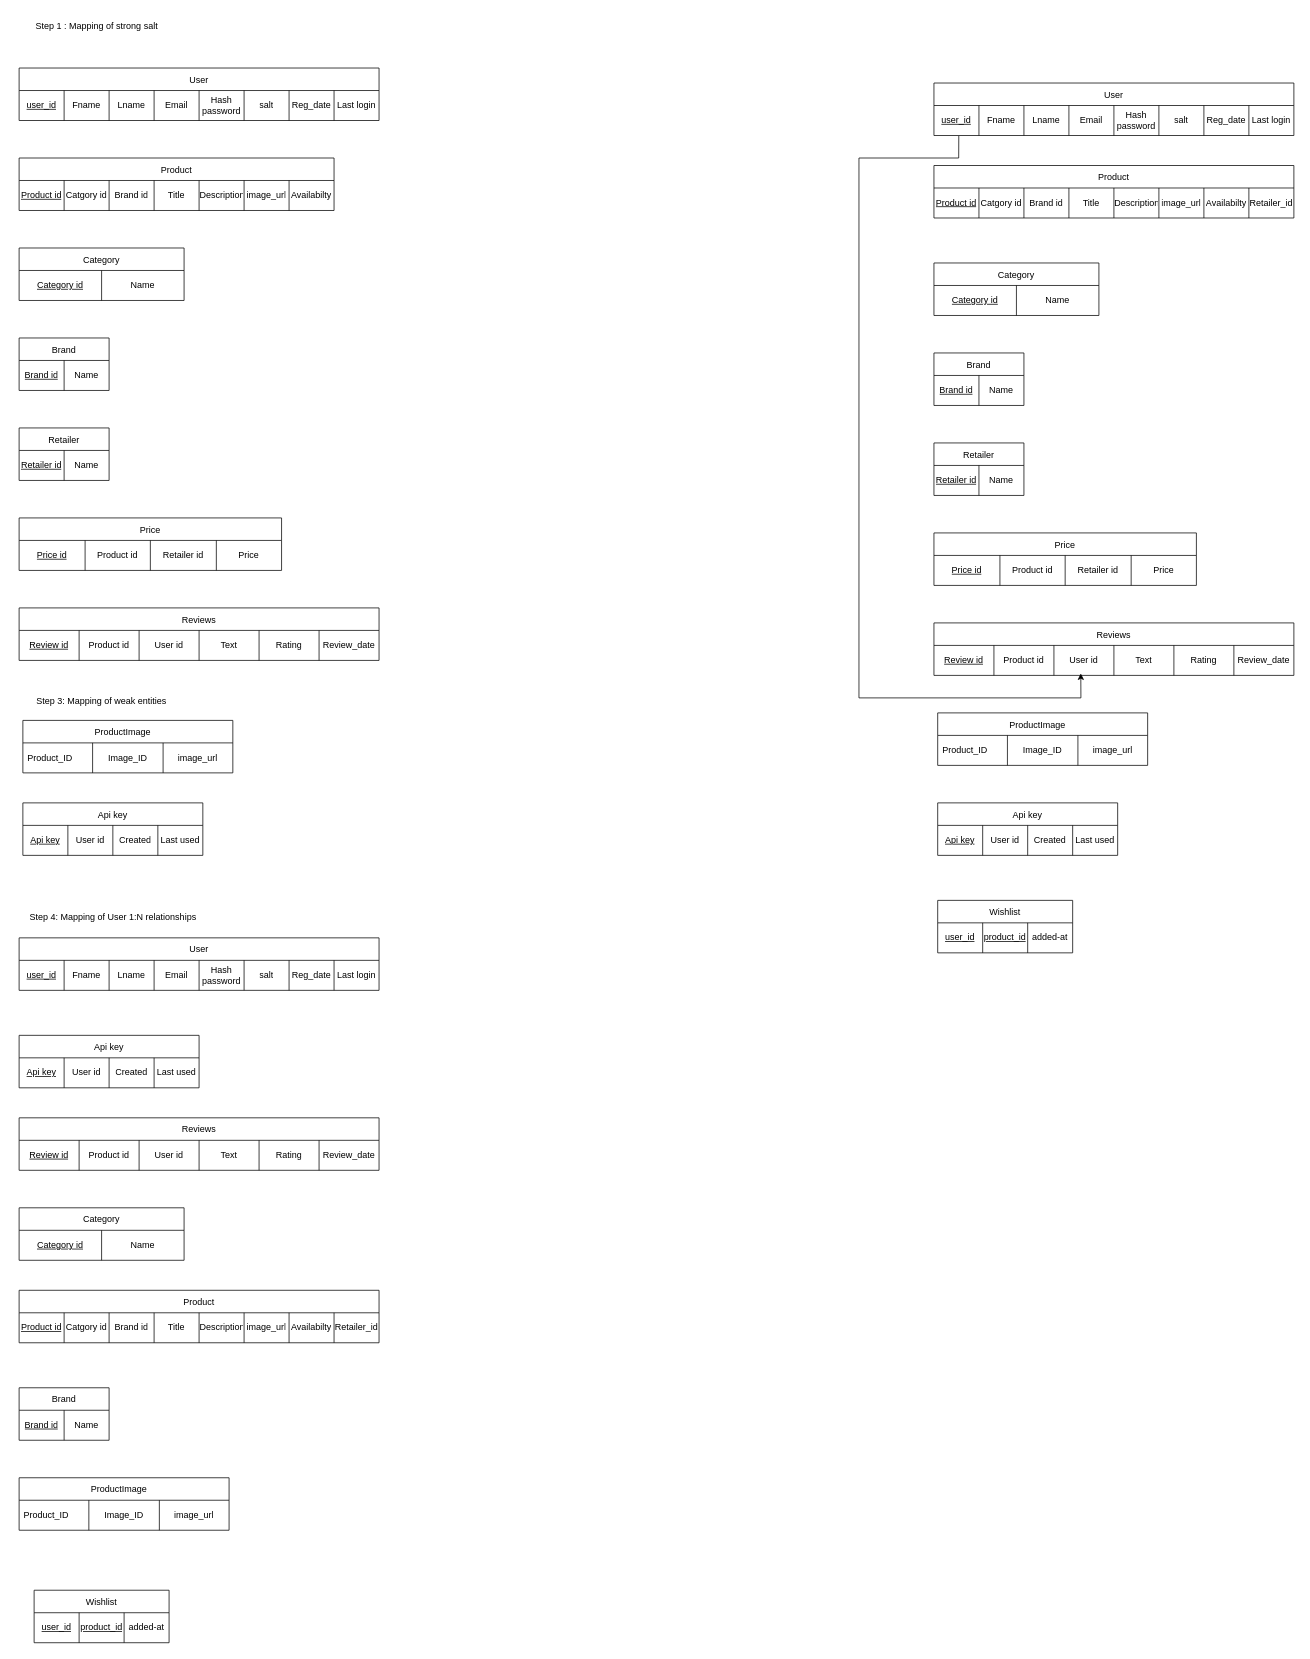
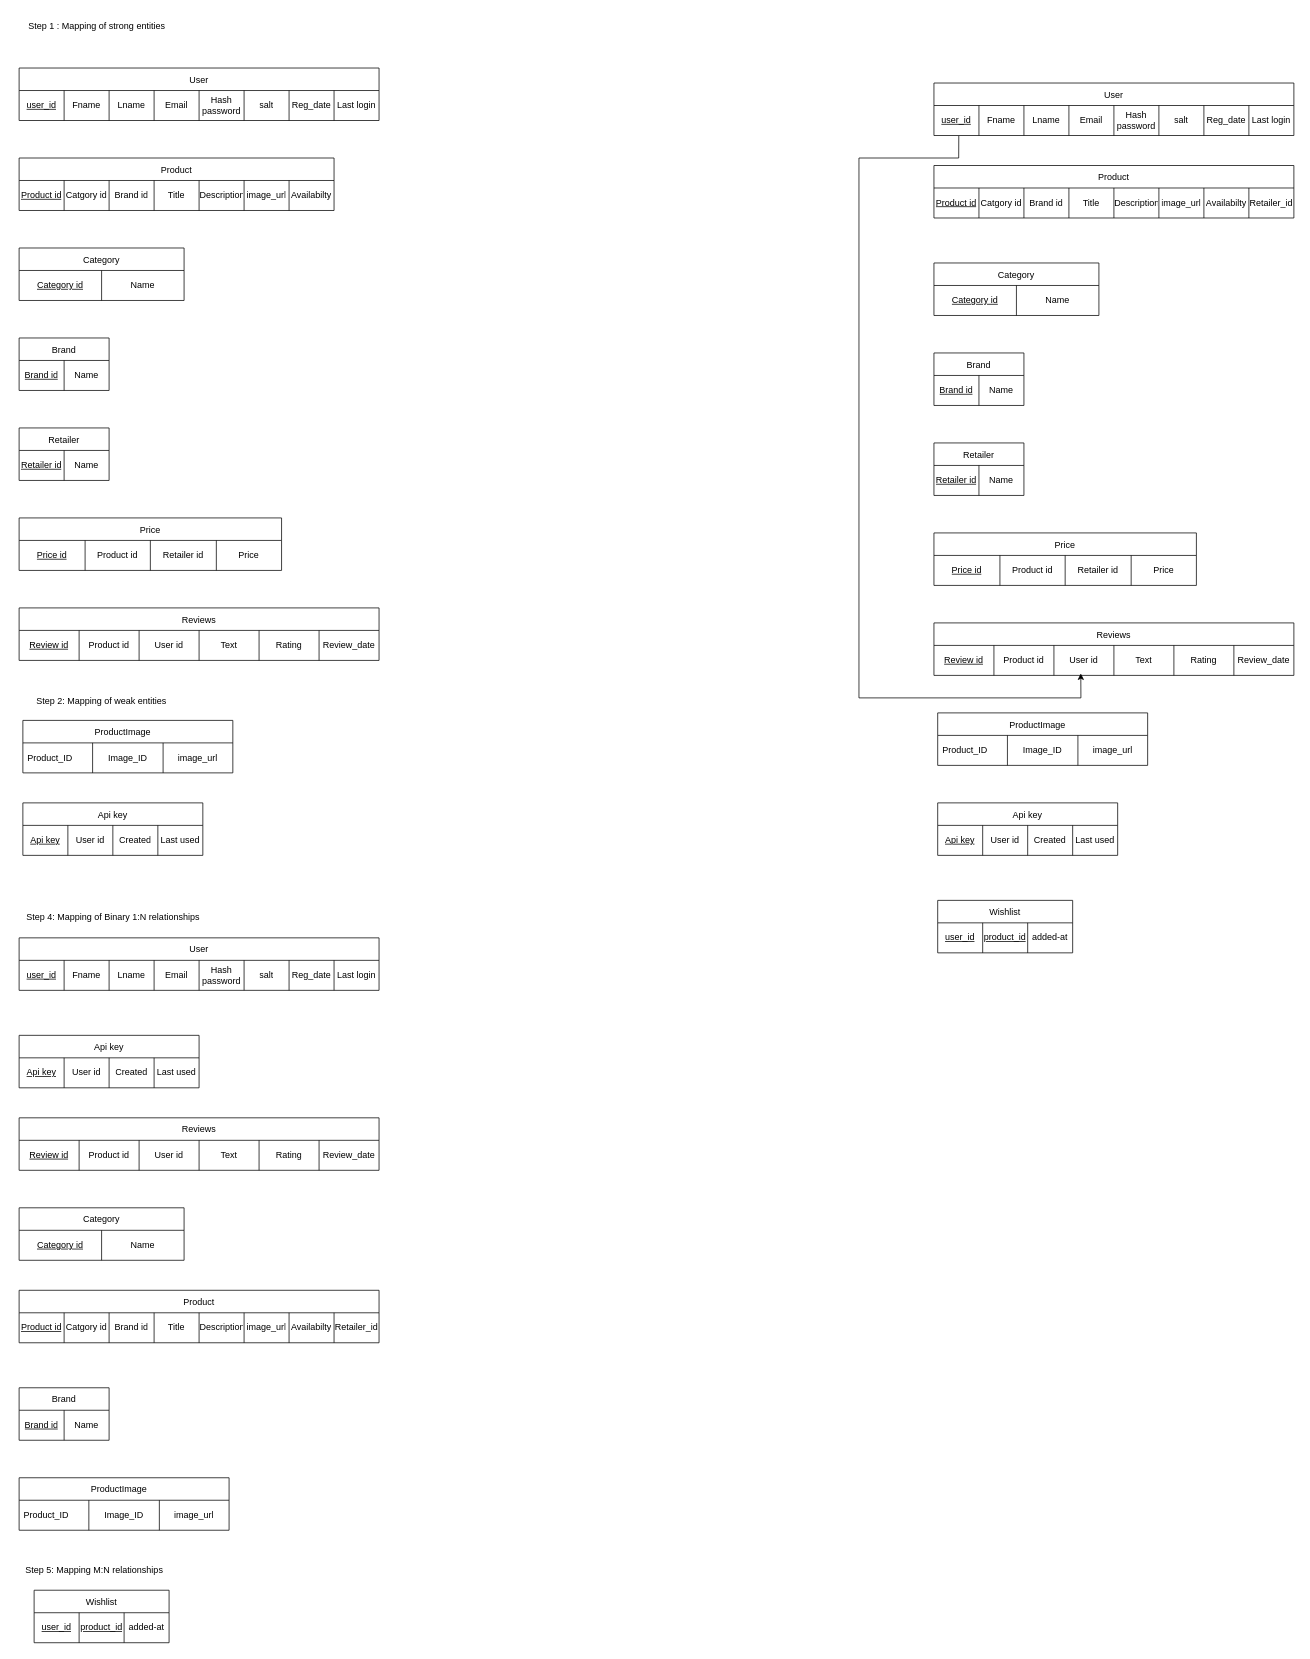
- <mxCell id="12" value="Step 1 : Mapping of strong salt&amp;nbsp;" style="text;html=1;align=center;verticalAlign=middle;resizable=0;points=[];autosize=1;strokeColor=none;fillColor=none;" vertex="1" parent="1"><mxGeometry x="25" y="20" width="210" height="30" as="geometry" /></mxCell>
+ <mxCell id="12" value="Step 1 : Mapping of strong entities&amp;nbsp;" style="text;html=1;align=center;verticalAlign=middle;resizable=0;points=[];autosize=1;strokeColor=none;fillColor=none;" vertex="1" parent="1"><mxGeometry x="25" y="20" width="210" height="30" as="geometry" /></mxCell>
- <mxCell id="48" value="Step 3: Mapping of weak entities" style="text;html=1;align=center;verticalAlign=middle;whiteSpace=wrap;rounded=0;" vertex="1" parent="1"><mxGeometry x="25" y="920" width="220" height="30" as="geometry" /></mxCell>
+ <mxCell id="48" value="Step 2: Mapping of weak entities" style="text;html=1;align=center;verticalAlign=middle;whiteSpace=wrap;rounded=0;" vertex="1" parent="1"><mxGeometry x="25" y="920" width="220" height="30" as="geometry" /></mxCell>
- <mxCell id="60" value="Step 4: Mapping of User 1:N relationships" style="text;html=1;align=center;verticalAlign=middle;resizable=0;points=[];autosize=1;strokeColor=none;fillColor=none;" vertex="1" parent="1"><mxGeometry x="25" y="1208" width="250" height="30" as="geometry" /></mxCell>
+ <mxCell id="60" value="Step 4: Mapping of Binary 1:N relationships" style="text;html=1;align=center;verticalAlign=middle;resizable=0;points=[];autosize=1;strokeColor=none;fillColor=none;" vertex="1" parent="1"><mxGeometry x="25" y="1208" width="250" height="30" as="geometry" /></mxCell>
+ <mxCell id="108" value="Step 5: Mapping M:N relationships" style="text;html=1;align=center;verticalAlign=middle;resizable=0;points=[];autosize=1;strokeColor=none;fillColor=none;" vertex="1" parent="1"><mxGeometry x="20" y="2078" width="210" height="30" as="geometry" /></mxCell>
